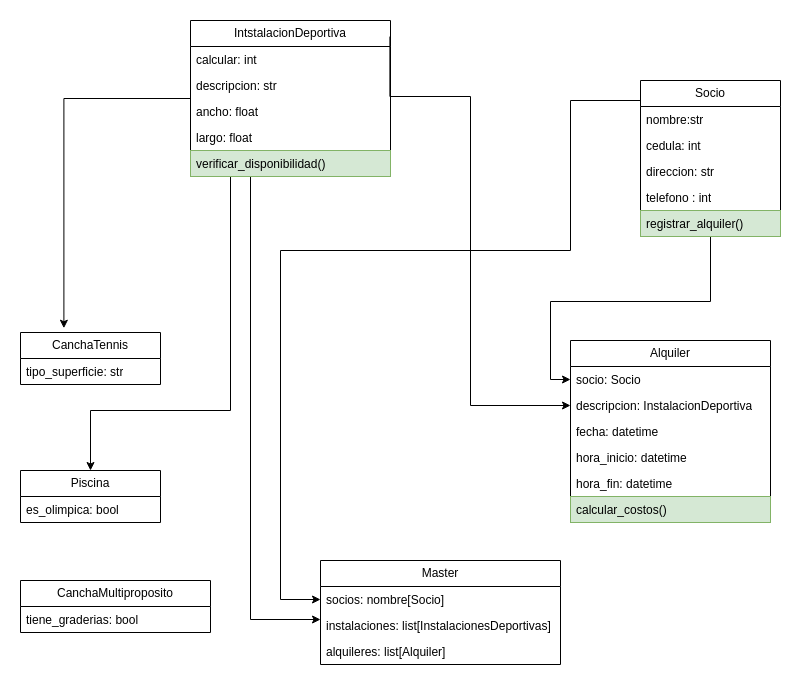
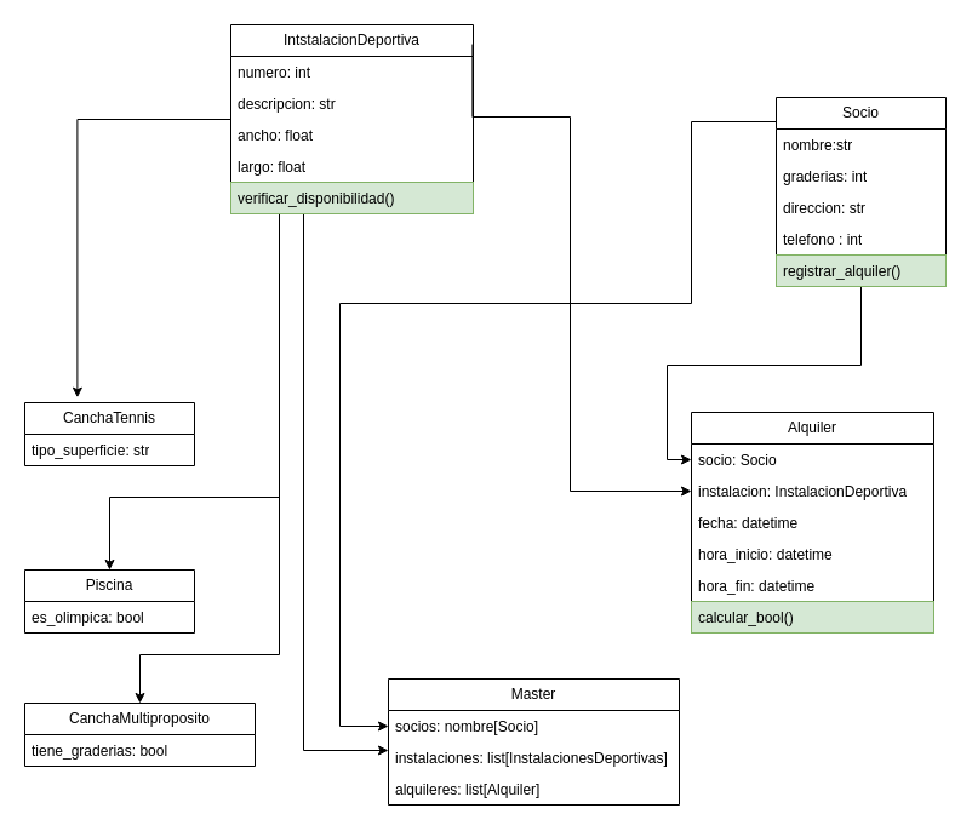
- <mxCell id="7" value="calcular: int" style="text;strokeColor=none;fillColor=none;align=left;verticalAlign=top;spacingLeft=4;spacingRight=4;overflow=hidden;rotatable=0;points=[[0,0.5],[1,0.5]];portConstraint=eastwest;whiteSpace=wrap;html=1;" vertex="1" parent="6"><mxGeometry y="26" width="200" height="26" as="geometry" /></mxCell>
+ <mxCell id="7" value="numero: int" style="text;strokeColor=none;fillColor=none;align=left;verticalAlign=top;spacingLeft=4;spacingRight=4;overflow=hidden;rotatable=0;points=[[0,0.5],[1,0.5]];portConstraint=eastwest;whiteSpace=wrap;html=1;" vertex="1" parent="6"><mxGeometry y="26" width="200" height="26" as="geometry" /></mxCell>
- <mxCell id="16" value="cedula: int" style="text;strokeColor=none;fillColor=none;align=left;verticalAlign=top;spacingLeft=4;spacingRight=4;overflow=hidden;rotatable=0;points=[[0,0.5],[1,0.5]];portConstraint=eastwest;whiteSpace=wrap;html=1;" vertex="1" parent="14"><mxGeometry y="52" width="140" height="26" as="geometry" /></mxCell>
+ <mxCell id="16" value="graderias: int" style="text;strokeColor=none;fillColor=none;align=left;verticalAlign=top;spacingLeft=4;spacingRight=4;overflow=hidden;rotatable=0;points=[[0,0.5],[1,0.5]];portConstraint=eastwest;whiteSpace=wrap;html=1;" vertex="1" parent="14"><mxGeometry y="52" width="140" height="26" as="geometry" /></mxCell>
- <mxCell id="29" value="descripcion: InstalacionDeportiva" style="text;strokeColor=none;fillColor=none;align=left;verticalAlign=top;spacingLeft=4;spacingRight=4;overflow=hidden;rotatable=0;points=[[0,0.5],[1,0.5]];portConstraint=eastwest;whiteSpace=wrap;html=1;" vertex="1" parent="27"><mxGeometry y="52" width="200" height="26" as="geometry" /></mxCell>
+ <mxCell id="29" value="instalacion: InstalacionDeportiva" style="text;strokeColor=none;fillColor=none;align=left;verticalAlign=top;spacingLeft=4;spacingRight=4;overflow=hidden;rotatable=0;points=[[0,0.5],[1,0.5]];portConstraint=eastwest;whiteSpace=wrap;html=1;" vertex="1" parent="27"><mxGeometry y="52" width="200" height="26" as="geometry" /></mxCell>
- <mxCell id="33" value="calcular_costos()&lt;br&gt;" style="text;strokeColor=#82b366;fillColor=#d5e8d4;align=left;verticalAlign=top;spacingLeft=4;spacingRight=4;overflow=hidden;rotatable=0;points=[[0,0.5],[1,0.5]];portConstraint=eastwest;whiteSpace=wrap;html=1;" vertex="1" parent="27"><mxGeometry y="156" width="200" height="26" as="geometry" /></mxCell>
+ <mxCell id="33" value="calcular_bool()&lt;br&gt;" style="text;strokeColor=#82b366;fillColor=#d5e8d4;align=left;verticalAlign=top;spacingLeft=4;spacingRight=4;overflow=hidden;rotatable=0;points=[[0,0.5],[1,0.5]];portConstraint=eastwest;whiteSpace=wrap;html=1;" vertex="1" parent="27"><mxGeometry y="156" width="200" height="26" as="geometry" /></mxCell>
+ <mxCell id="3" style="edgeStyle=orthogonalEdgeStyle;rounded=0;orthogonalLoop=1;jettySize=auto;html=1;entryX=0.5;entryY=0;entryDx=0;entryDy=0;" edge="1" parent="1" source="6" target="24"><mxGeometry relative="1" as="geometry"><Array as="points"><mxPoint x="230" y="540" /><mxPoint x="115" y="540" /></Array></mxGeometry></mxCell>
